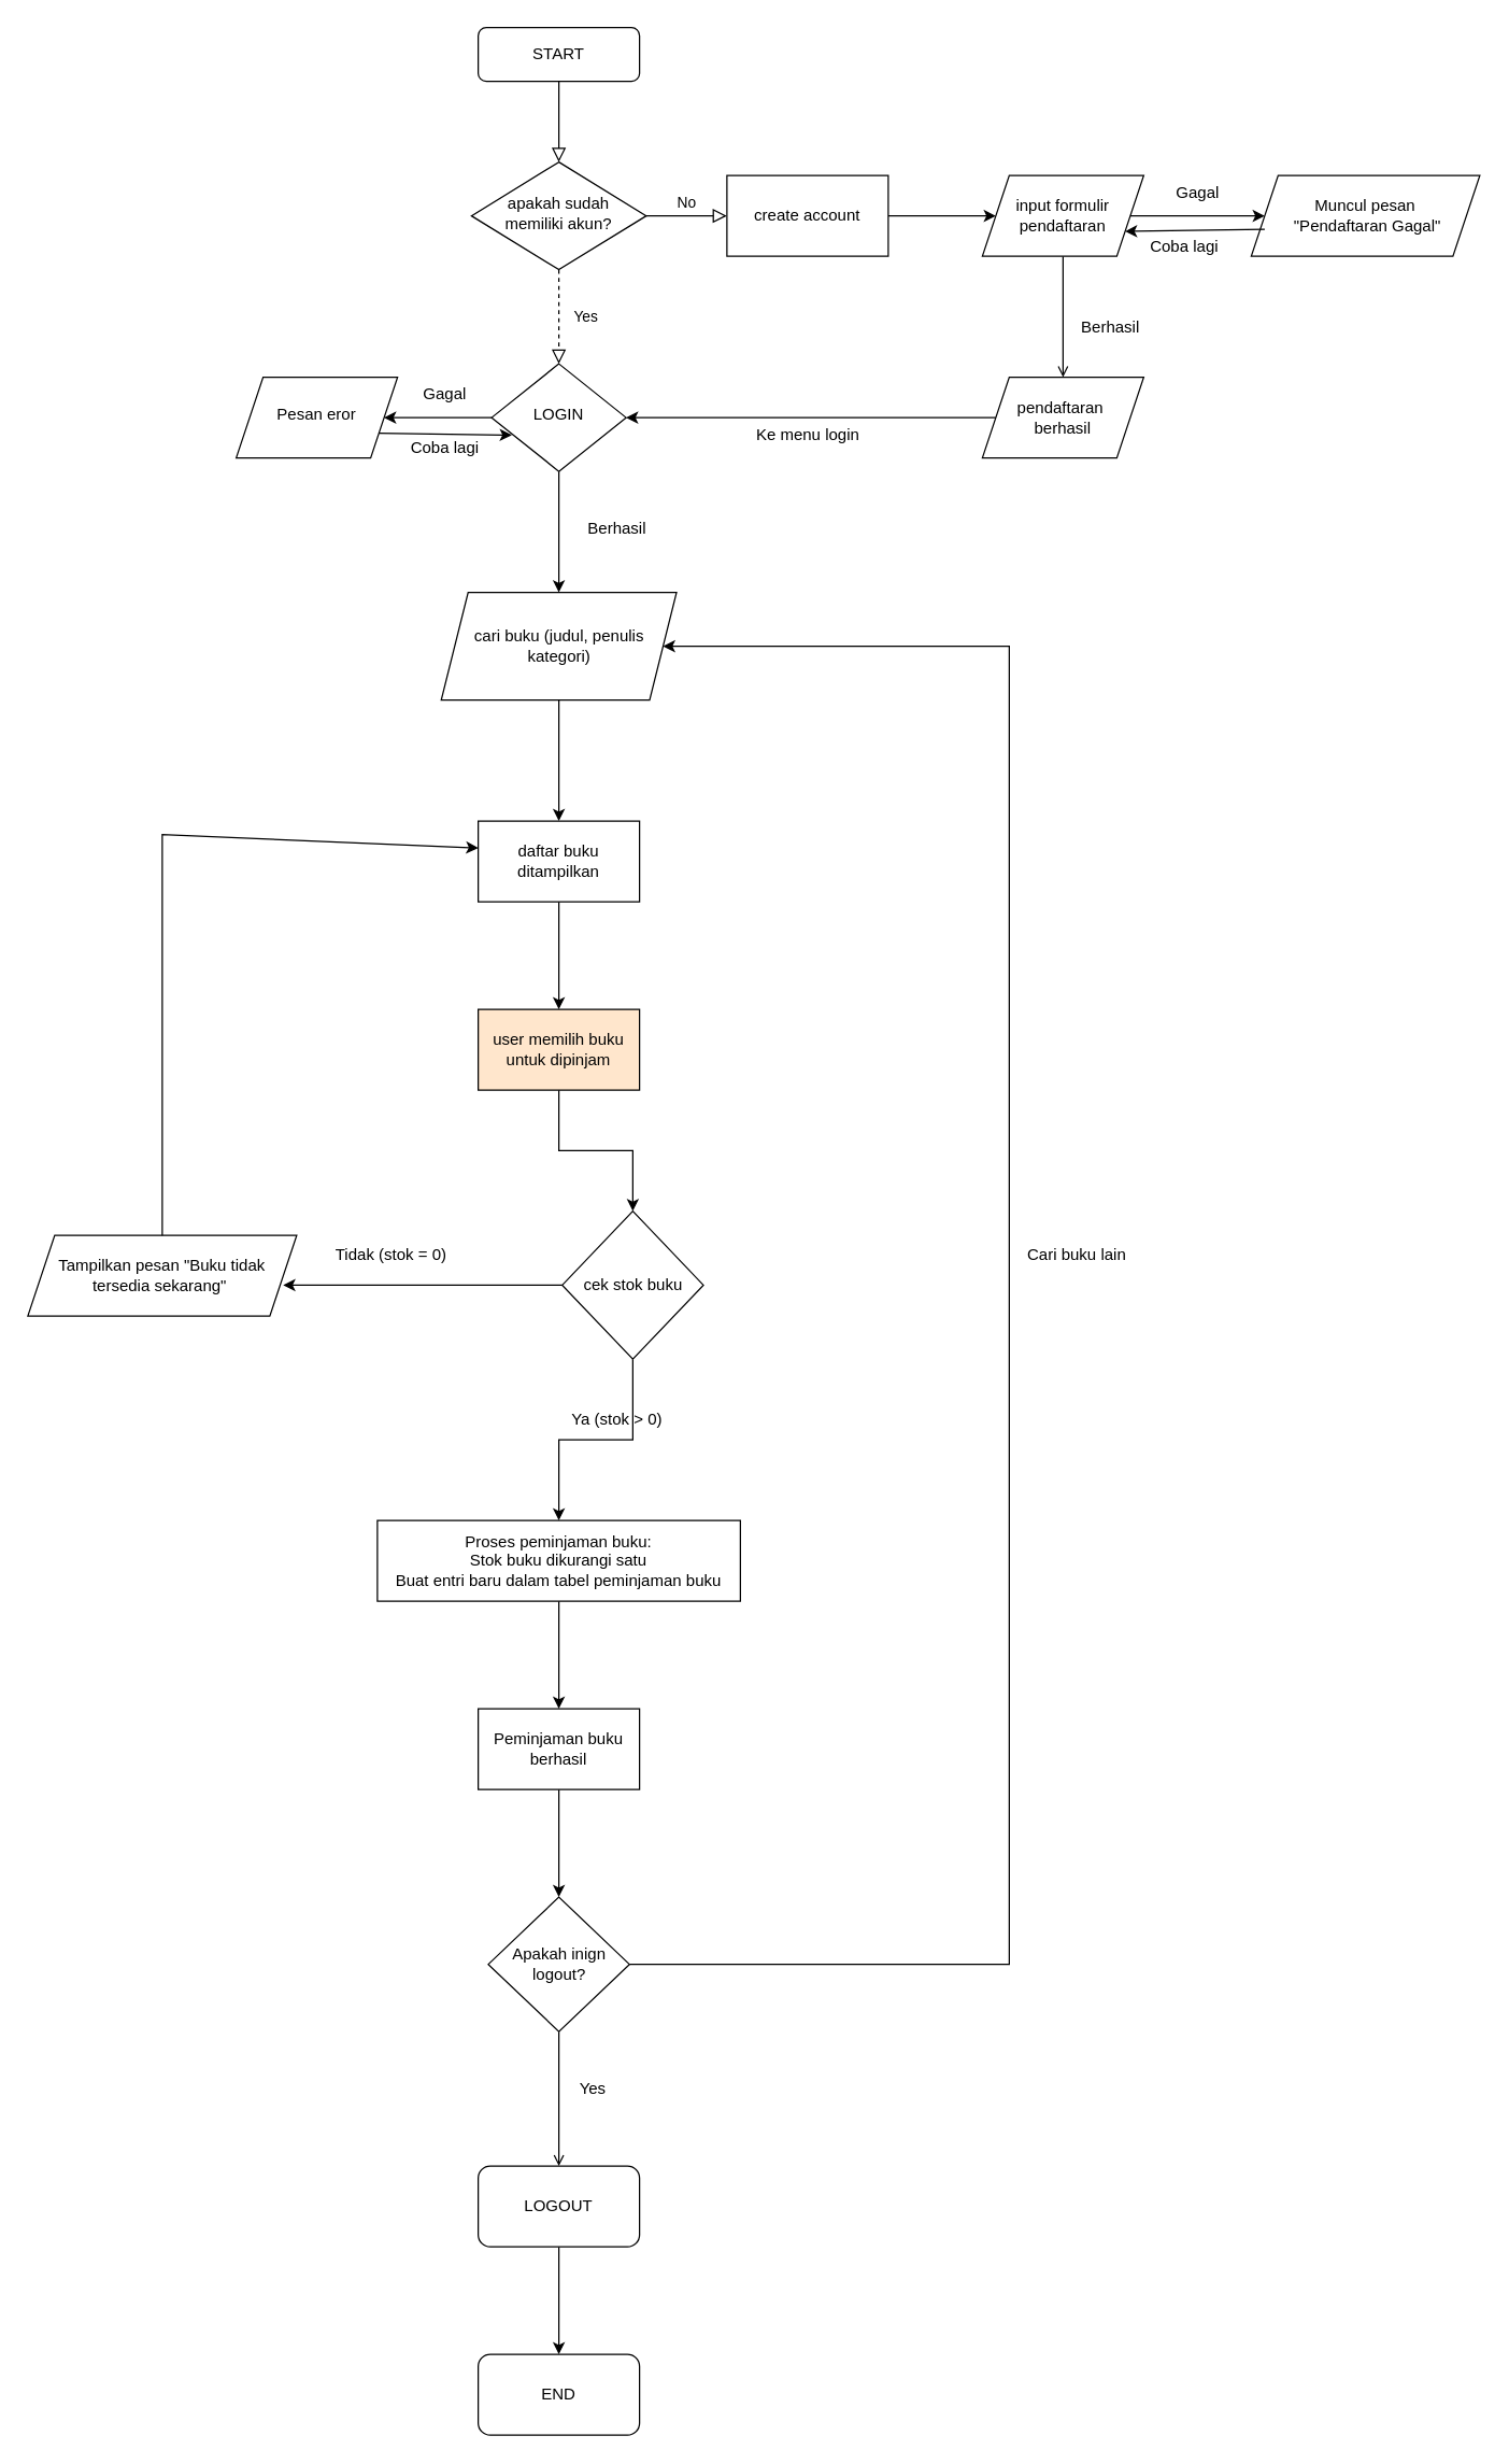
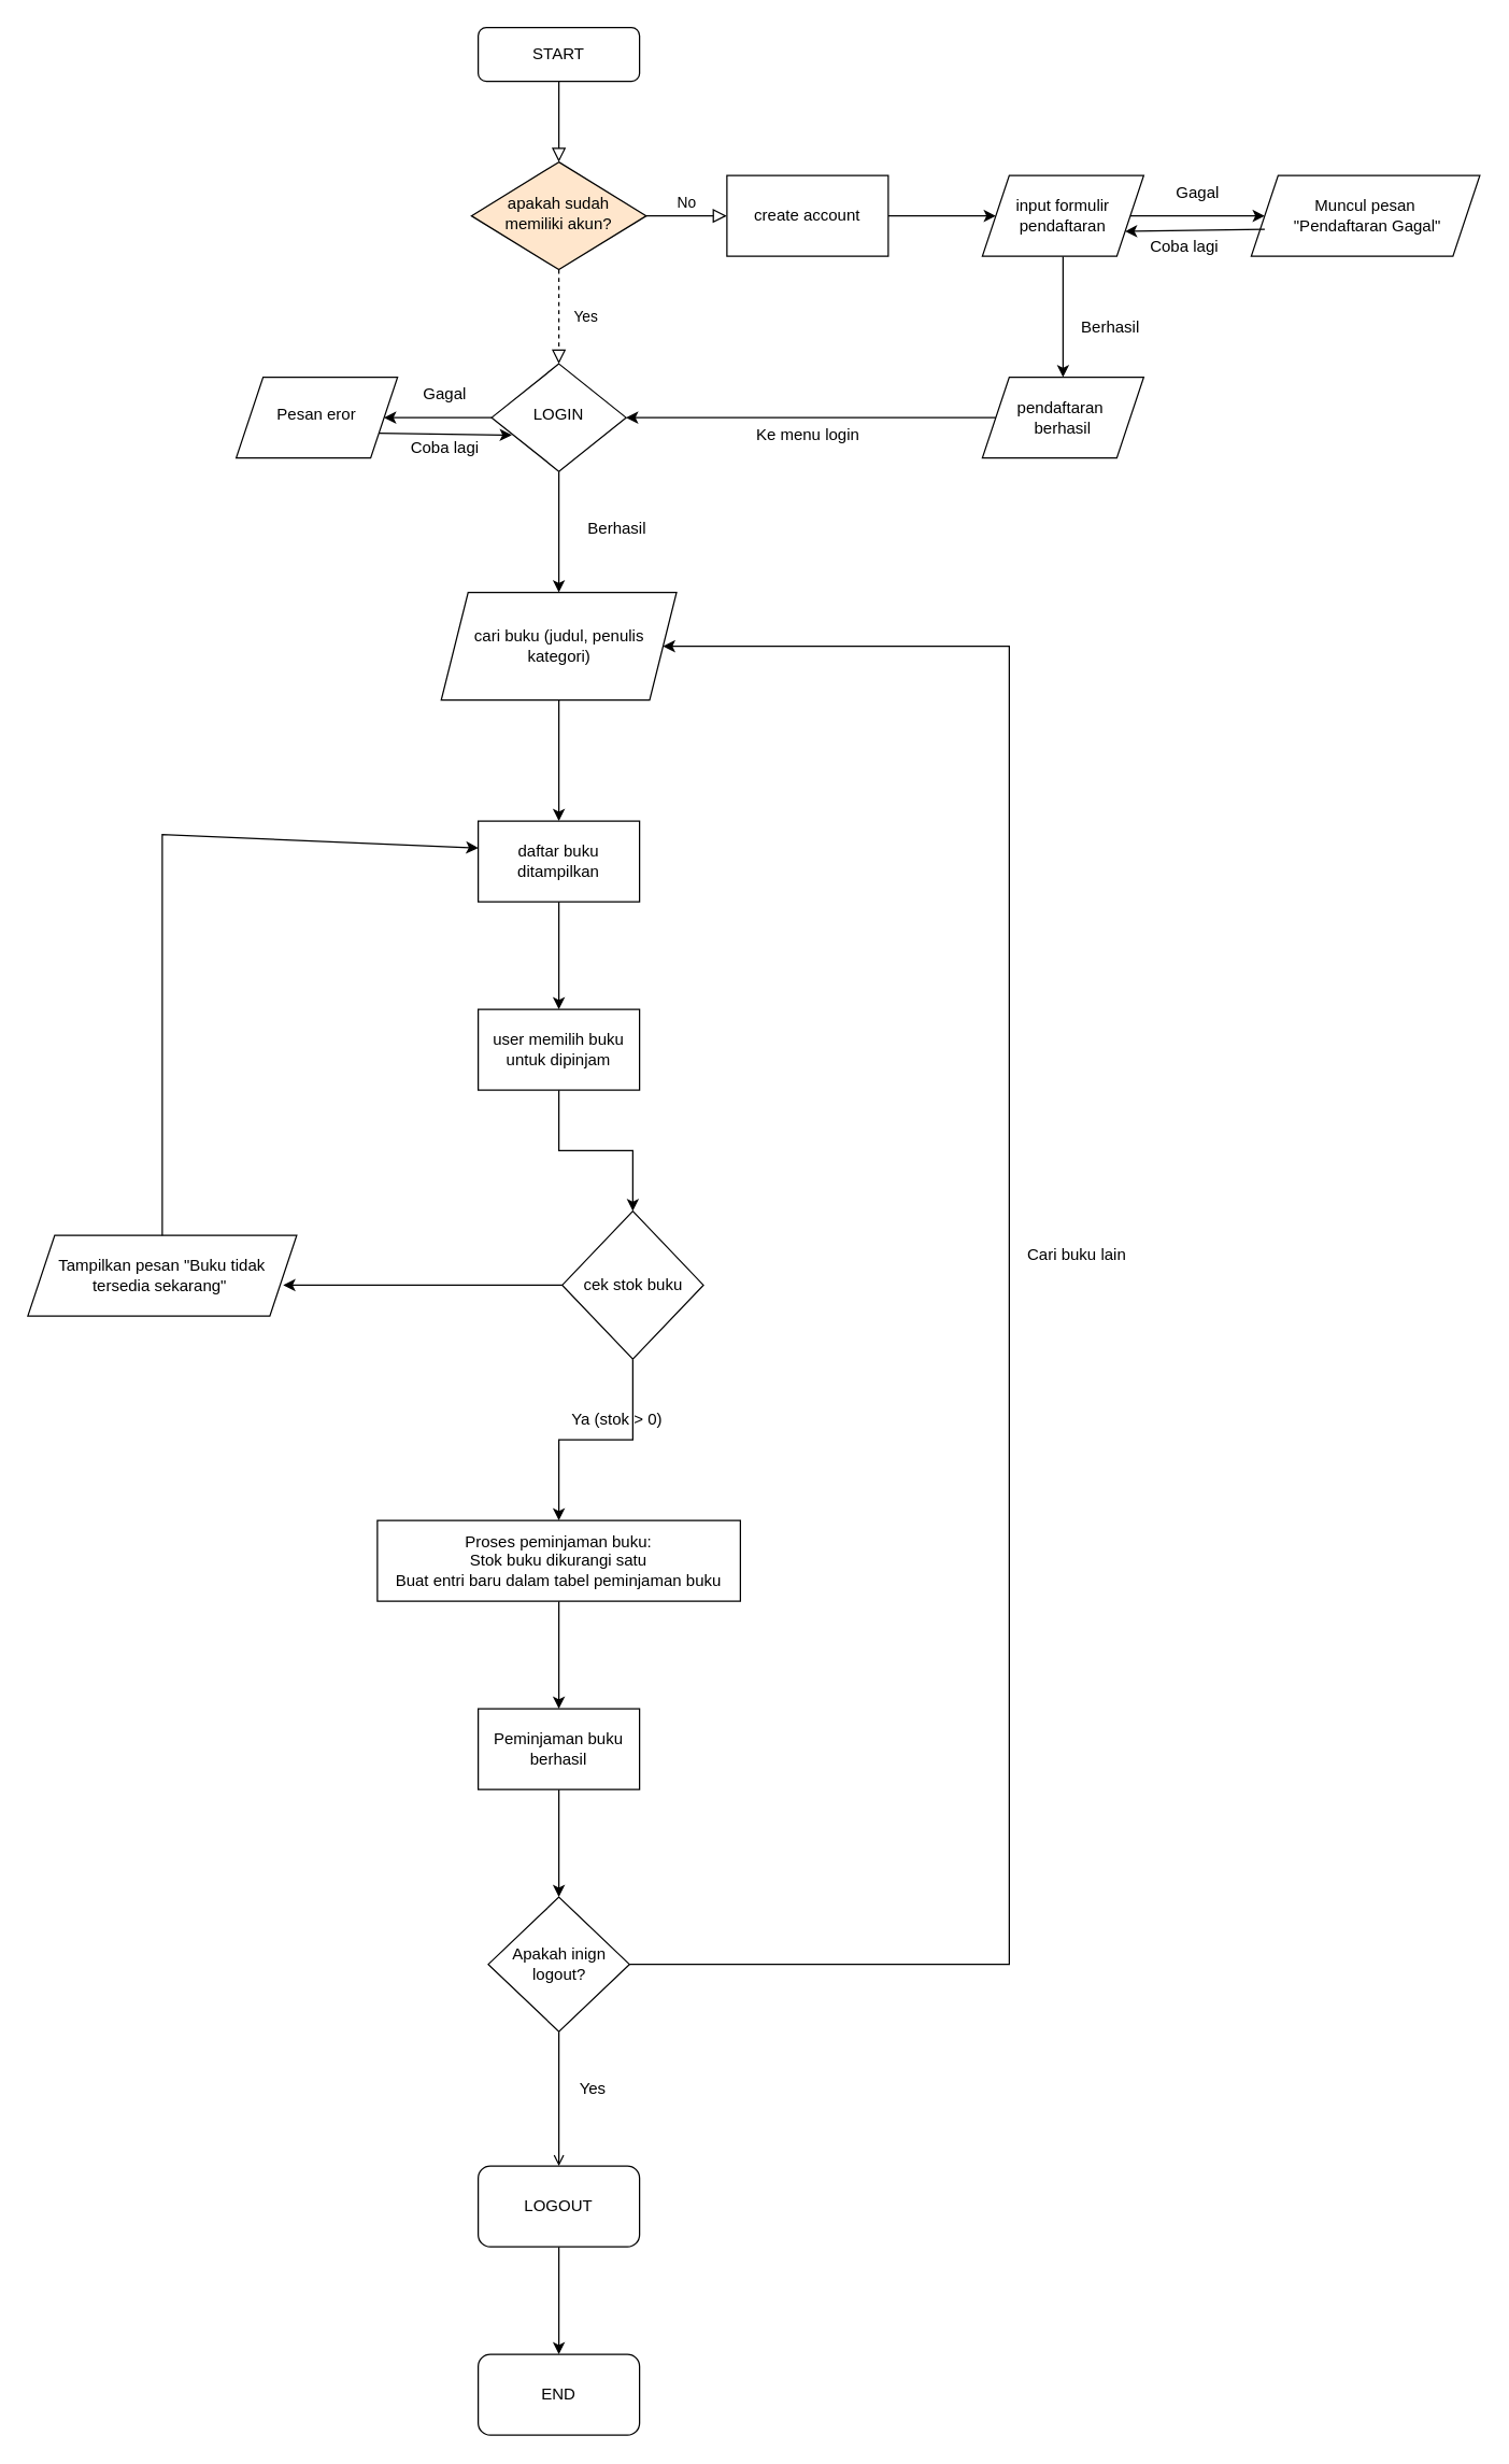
- <mxCell id="6" value="apakah sudah memiliki akun?" style="rhombus;whiteSpace=wrap;html=1;shadow=0;fontFamily=Helvetica;fontSize=12;align=center;strokeWidth=1;spacing=6;spacingTop=-4;" parent="1" vertex="1"><mxGeometry x="350" y="120" width="130" height="80" as="geometry" /></mxCell>
+ <mxCell id="6" value="apakah sudah memiliki akun?" style="rhombus;whiteSpace=wrap;html=1;shadow=0;fontFamily=Helvetica;fontSize=12;align=center;strokeWidth=1;spacing=6;spacingTop=-4;fillColor=#ffe6cc;" parent="1" vertex="1"><mxGeometry x="350" y="120" width="130" height="80" as="geometry" /></mxCell>
- <mxCell id="13" value="" style="edgeStyle=orthogonalEdgeStyle;rounded=0;orthogonalLoop=1;jettySize=auto;html=1;endArrow=open;" edge="1" parent="1" source="14" target="15"><mxGeometry relative="1" as="geometry" /></mxCell>
+ <mxCell id="13" value="" style="edgeStyle=orthogonalEdgeStyle;rounded=0;orthogonalLoop=1;jettySize=auto;html=1;" edge="1" parent="1" source="14" target="15"><mxGeometry relative="1" as="geometry" /></mxCell>
- <mxCell id="26" value="user memilih buku untuk dipinjam" style="whiteSpace=wrap;html=1;fillColor=#ffe6cc;" vertex="1" parent="1"><mxGeometry x="355" y="750" width="120" height="60" as="geometry" /></mxCell>
+ <mxCell id="26" value="user memilih buku untuk dipinjam" style="whiteSpace=wrap;html=1;" vertex="1" parent="1"><mxGeometry x="355" y="750" width="120" height="60" as="geometry" /></mxCell>
- <mxCell id="33" value="Tidak (stok = 0)" style="text;html=1;align=center;verticalAlign=middle;resizable=0;points=[];autosize=1;strokeColor=none;fillColor=none;" vertex="1" parent="1"><mxGeometry x="235" y="918" width="110" height="30" as="geometry" /></mxCell>
